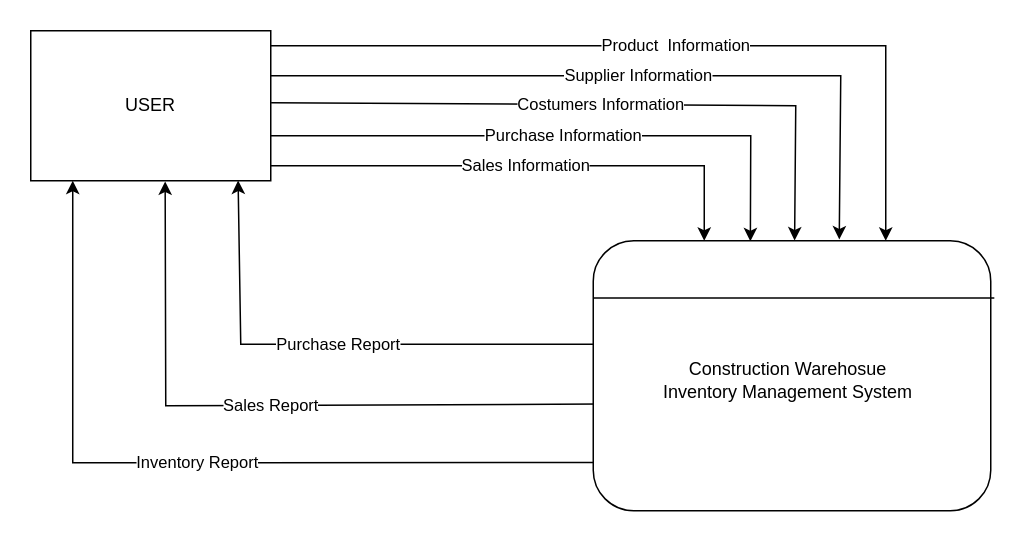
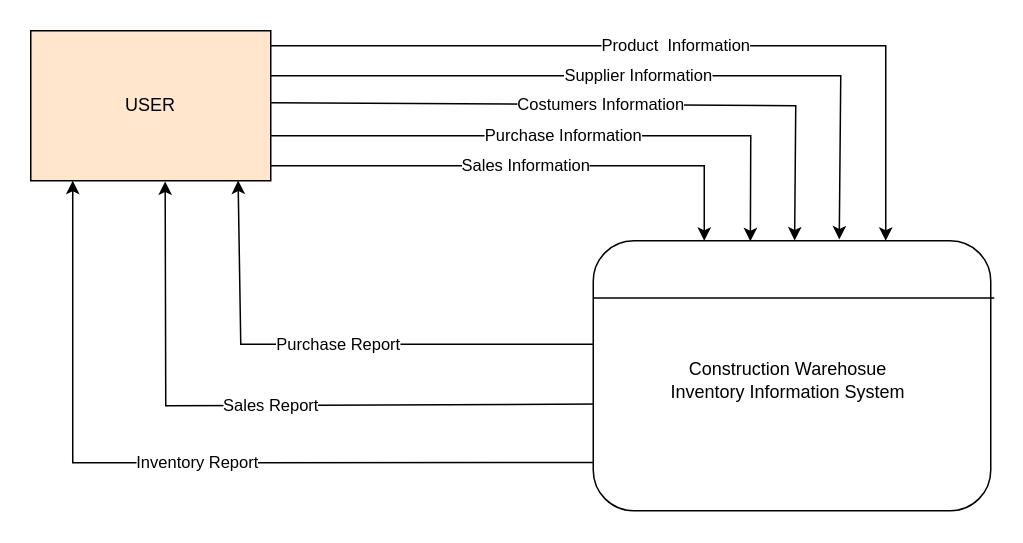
- <mxCell id="7" value="USER" style="rounded=0;whiteSpace=wrap;html=1;" vertex="1" parent="1"><mxGeometry x="20" y="20" width="160" height="100" as="geometry" /></mxCell>
+ <mxCell id="7" value="USER" style="rounded=0;whiteSpace=wrap;html=1;fillColor=#ffe6cc;" vertex="1" parent="1"><mxGeometry x="20" y="20" width="160" height="100" as="geometry" /></mxCell>
- <mxCell id="13" value="Construction Warehosue Inventory Management System" style="text;html=1;strokeColor=none;fillColor=none;align=center;verticalAlign=middle;whiteSpace=wrap;rounded=0;" vertex="1" parent="1"><mxGeometry x="440" y="235" width="170" height="35" as="geometry" /></mxCell>
+ <mxCell id="13" value="Construction Warehosue Inventory Information System" style="text;html=1;strokeColor=none;fillColor=none;align=center;verticalAlign=middle;whiteSpace=wrap;rounded=0;" vertex="1" parent="1"><mxGeometry x="440" y="235" width="170" height="35" as="geometry" /></mxCell>
